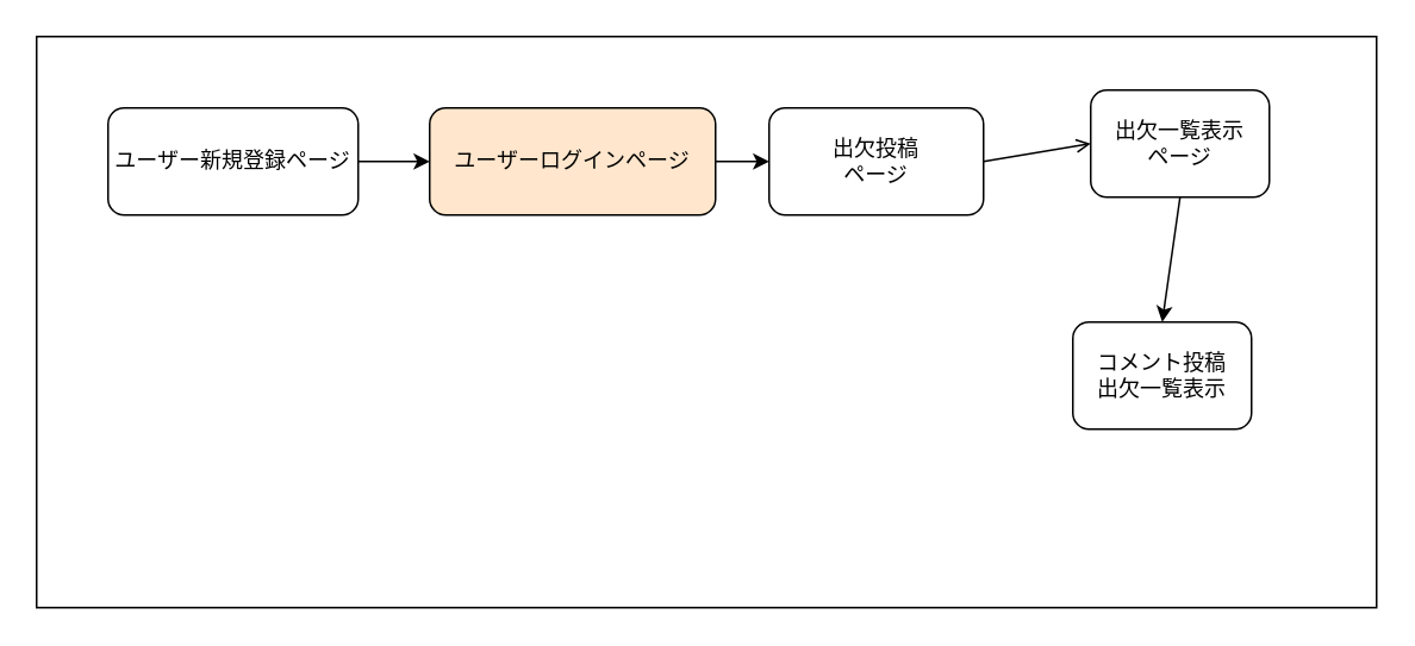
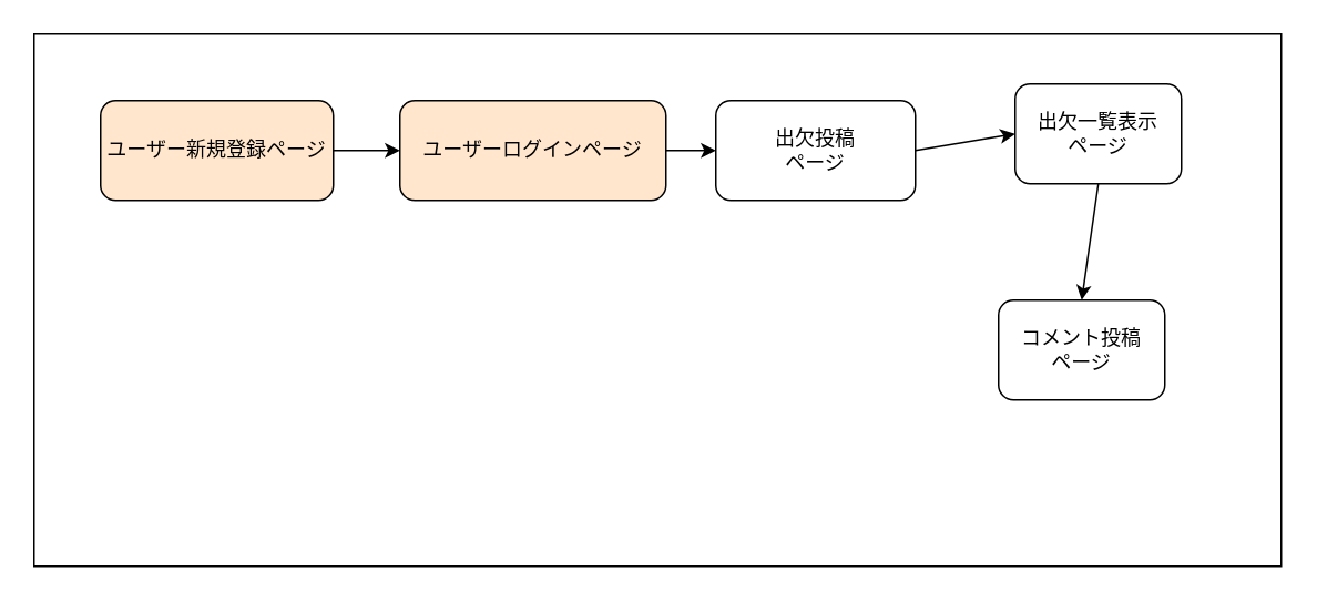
- <mxCell id="5" style="edgeStyle=none;html=1;exitX=1;exitY=0.5;exitDx=0;exitDy=0;entryX=0;entryY=0.5;entryDx=0;entryDy=0;labelBackgroundColor=#f2eef6;endArrow=open;" edge="1" parent="1" source="6" target="3"><mxGeometry relative="1" as="geometry" /></mxCell>
+ <mxCell id="5" style="edgeStyle=none;html=1;exitX=1;exitY=0.5;exitDx=0;exitDy=0;entryX=0;entryY=0.5;entryDx=0;entryDy=0;labelBackgroundColor=#f2eef6;" edge="1" parent="1" source="6" target="3"><mxGeometry relative="1" as="geometry" /></mxCell>
- <mxCell id="10" value="ユーザー新規登録ページ" style="rounded=1;whiteSpace=wrap;html=1;" parent="1" vertex="1"><mxGeometry x="60" y="60" width="140" height="60" as="geometry" /></mxCell>
+ <mxCell id="10" value="ユーザー新規登録ページ" style="rounded=1;whiteSpace=wrap;html=1;fillColor=#ffe6cc;" parent="1" vertex="1"><mxGeometry x="60" y="60" width="140" height="60" as="geometry" /></mxCell>
- <mxCell id="7" value="コメント投稿&lt;br&gt;出欠一覧表示" style="rounded=1;whiteSpace=wrap;html=1;" parent="1" vertex="1"><mxGeometry x="600" y="180" width="100" height="60" as="geometry" /></mxCell>
+ <mxCell id="7" value="コメント投稿&lt;br&gt;ページ" style="rounded=1;whiteSpace=wrap;html=1;" parent="1" vertex="1"><mxGeometry x="600" y="180" width="100" height="60" as="geometry" /></mxCell>
